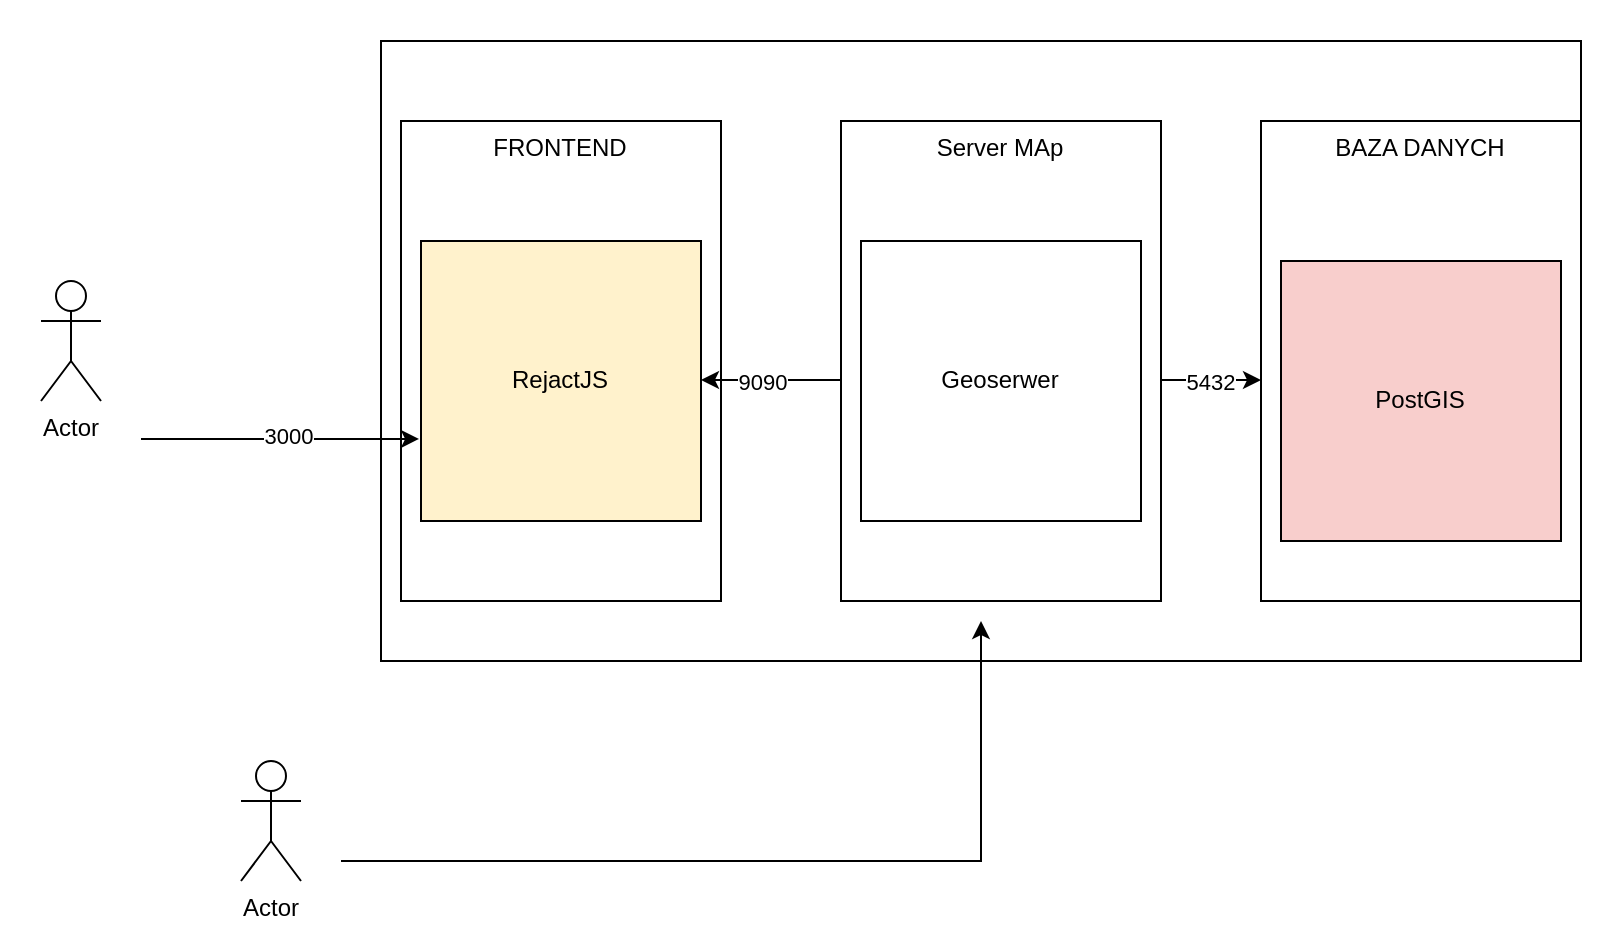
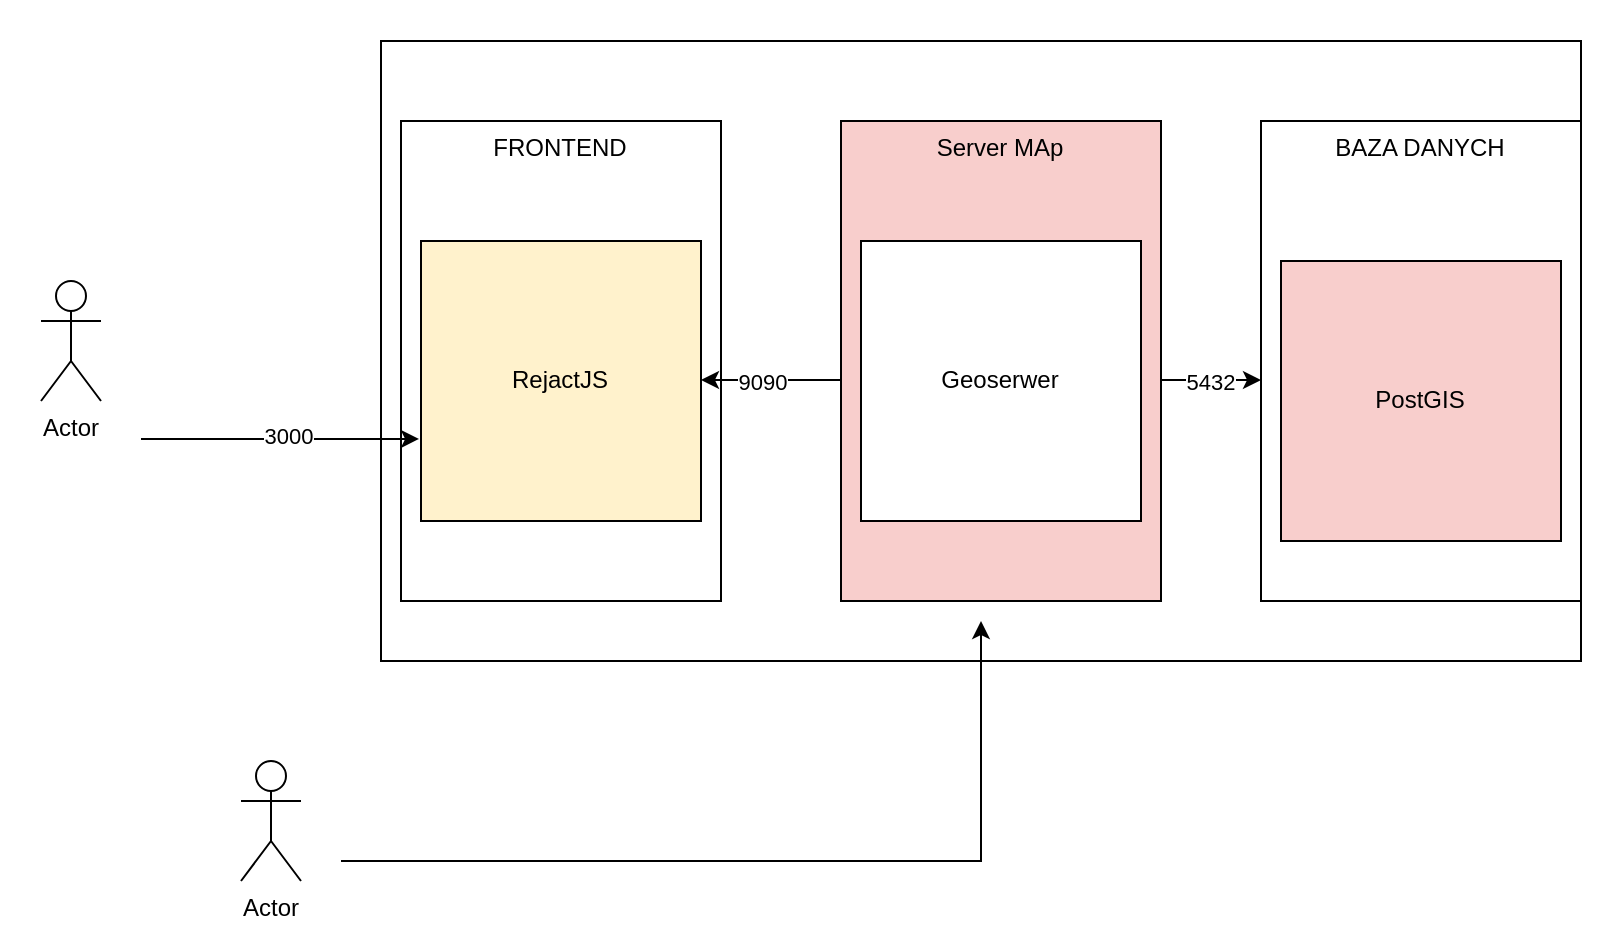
- <mxCell id="14" value="Server MAp" style="rounded=0;whiteSpace=wrap;html=1;rotation=0;align=center;verticalAlign=top;" vertex="1" parent="1"><mxGeometry x="420" y="60" width="160" height="240" as="geometry" /></mxCell>
+ <mxCell id="14" value="Server MAp" style="rounded=0;whiteSpace=wrap;html=1;rotation=0;align=center;verticalAlign=top;fillColor=#f8cecc;" vertex="1" parent="1"><mxGeometry x="420" y="60" width="160" height="240" as="geometry" /></mxCell>
